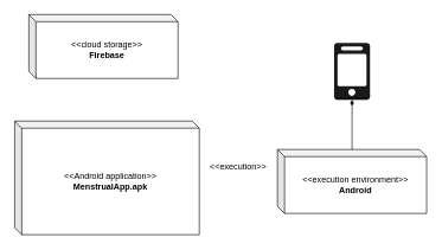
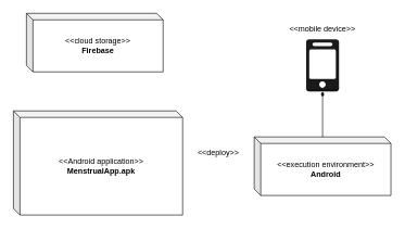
+ <mxCell id="6" value="&amp;lt;&amp;lt;mobile device&amp;gt;&amp;gt;" style="text;html=1;align=center;verticalAlign=middle;whiteSpace=wrap;rounded=0;" vertex="1" parent="4"><mxGeometry width="130" height="30" as="geometry" /></mxCell>
- <mxCell id="9" value="&amp;lt;&amp;lt;execution&amp;gt;&amp;gt;" style="text;html=1;align=center;verticalAlign=middle;whiteSpace=wrap;rounded=0;" vertex="1" parent="1"><mxGeometry x="270" y="220" width="130" height="30" as="geometry" /></mxCell>
+ <mxCell id="9" value="&amp;lt;&amp;lt;deploy&amp;gt;&amp;gt;" style="text;html=1;align=center;verticalAlign=middle;whiteSpace=wrap;rounded=0;" vertex="1" parent="1"><mxGeometry x="270" y="220" width="130" height="30" as="geometry" /></mxCell>
